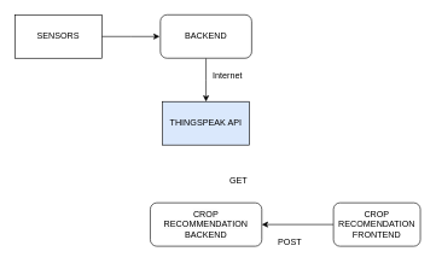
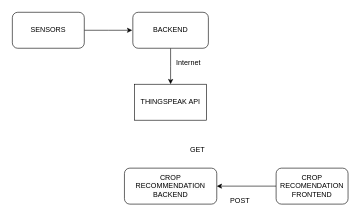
- <mxCell id="3" value="SENSORS" style="whiteSpace=wrap;html=1;rounded=0;" vertex="1" parent="1"><mxGeometry x="20" y="20" width="120" height="60" as="geometry" /></mxCell>
+ <mxCell id="3" value="SENSORS" style="rounded=1;whiteSpace=wrap;html=1;" vertex="1" parent="1"><mxGeometry x="20" y="20" width="120" height="60" as="geometry" /></mxCell>
- <mxCell id="6" value="THINGSPEAK API" style="rounded=0;whiteSpace=wrap;html=1;fillColor=#dae8fc;" vertex="1" parent="1"><mxGeometry x="224" y="140" width="120" height="60" as="geometry" /></mxCell>
+ <mxCell id="6" value="THINGSPEAK API" style="rounded=0;whiteSpace=wrap;html=1;" vertex="1" parent="1"><mxGeometry x="224" y="140" width="120" height="60" as="geometry" /></mxCell>
